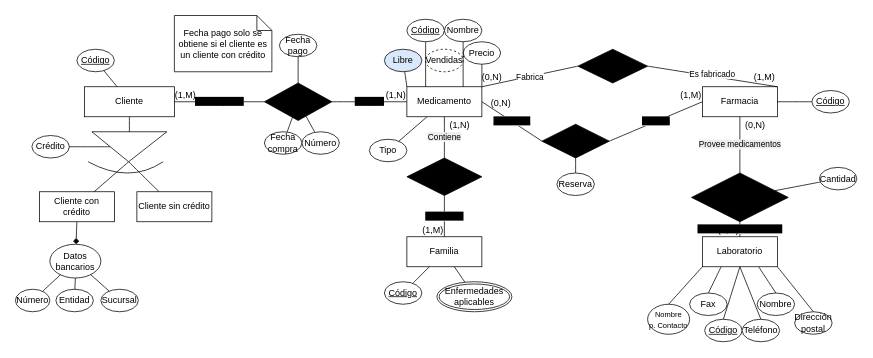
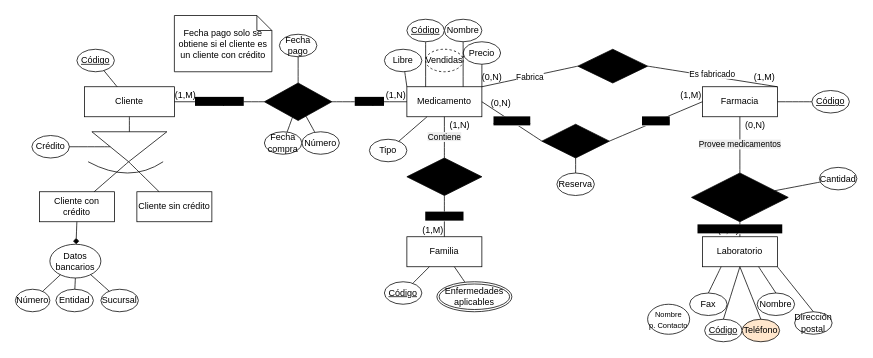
- <mxCell id="10" value="Libre" style="ellipse;whiteSpace=wrap;html=1;align=center;rounded=0;fillColor=#dae8fc;" vertex="1" parent="1"><mxGeometry x="512" y="65" width="50" height="30" as="geometry" /></mxCell>
+ <mxCell id="10" value="Libre" style="ellipse;whiteSpace=wrap;html=1;align=center;rounded=0;" vertex="1" parent="1"><mxGeometry x="512" y="65" width="50" height="30" as="geometry" /></mxCell>
- <mxCell id="35" value="" style="endArrow=none;html=1;curved=1;entryX=0.5;entryY=0;entryDx=0;entryDy=0;exitX=0;exitY=1;exitDx=0;exitDy=0;" edge="1" parent="1" source="12" target="18"><mxGeometry width="50" height="50" relative="1" as="geometry"><mxPoint x="628" y="225" as="sourcePoint" /><mxPoint x="657" y="295" as="targetPoint" /></mxGeometry></mxCell>
- <mxCell id="15" value="Teléfono" style="ellipse;whiteSpace=wrap;html=1;align=center;rounded=0;" vertex="1" parent="1"><mxGeometry x="989" y="425" width="50" height="30" as="geometry" /></mxCell>
+ <mxCell id="15" value="Teléfono" style="ellipse;whiteSpace=wrap;html=1;align=center;rounded=0;fillColor=#ffe6cc;" vertex="1" parent="1"><mxGeometry x="989" y="425" width="50" height="30" as="geometry" /></mxCell>
